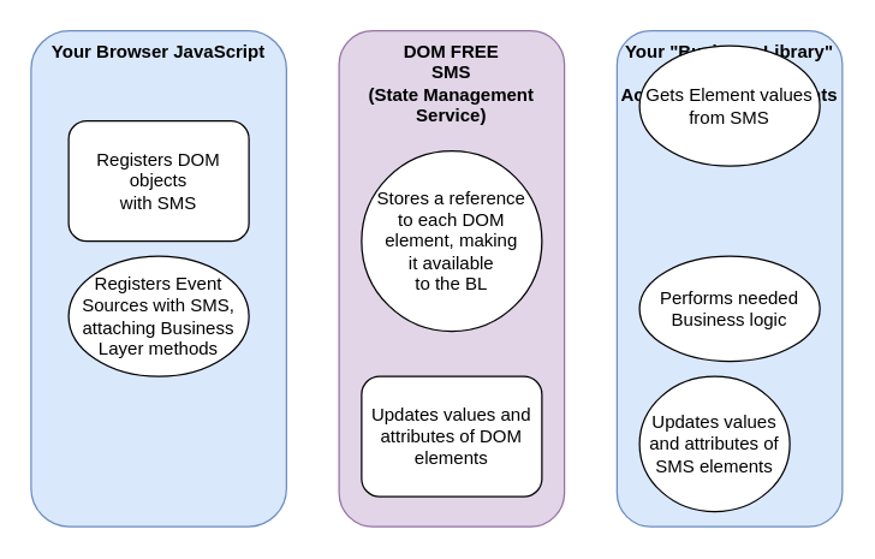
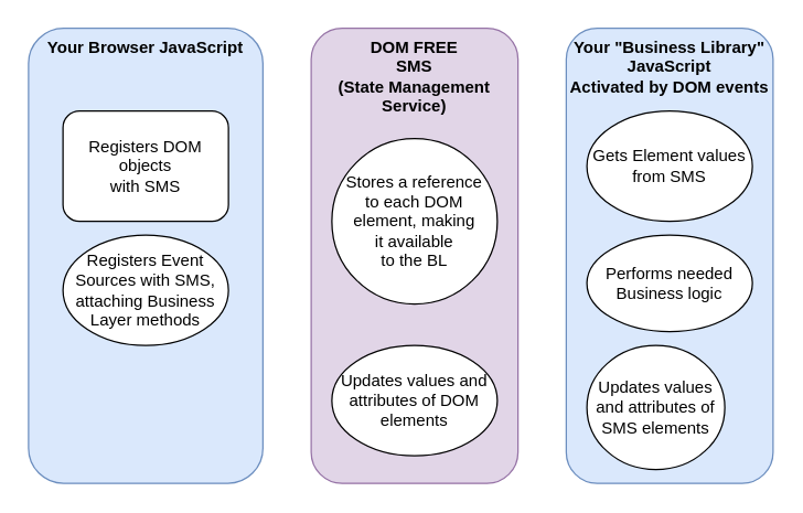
- <mxCell id="7" value="Gets Element values from SMS" style="ellipse;whiteSpace=wrap;html=1;" vertex="1" parent="1"><mxGeometry x="425" y="30" width="120" height="80" as="geometry" /></mxCell>
+ <mxCell id="7" value="Gets Element values from SMS" style="ellipse;whiteSpace=wrap;html=1;" vertex="1" parent="1"><mxGeometry x="425" y="80" width="120" height="80" as="geometry" /></mxCell>
- <mxCell id="10" value="Updates values and attributes of DOM elements" style="whiteSpace=wrap;html=1;rounded=1;" vertex="1" parent="1"><mxGeometry x="240" y="250" width="120" height="80" as="geometry" /></mxCell>
+ <mxCell id="10" value="Updates values and attributes of DOM elements" style="ellipse;whiteSpace=wrap;html=1;" vertex="1" parent="1"><mxGeometry x="240" y="250" width="120" height="80" as="geometry" /></mxCell>
